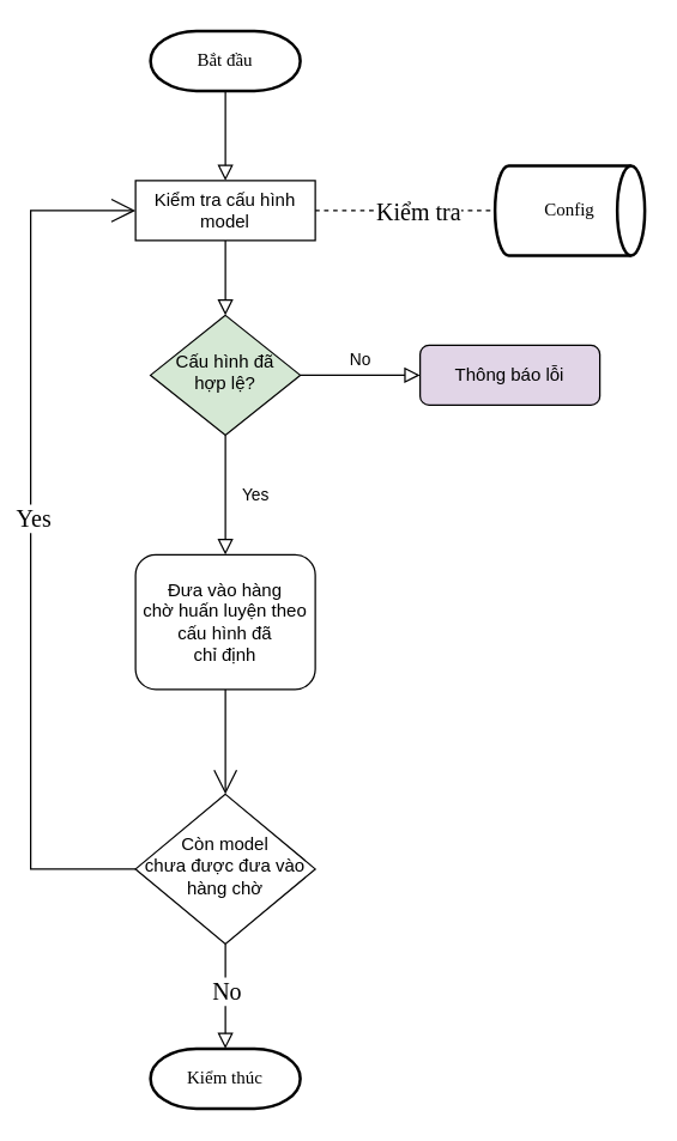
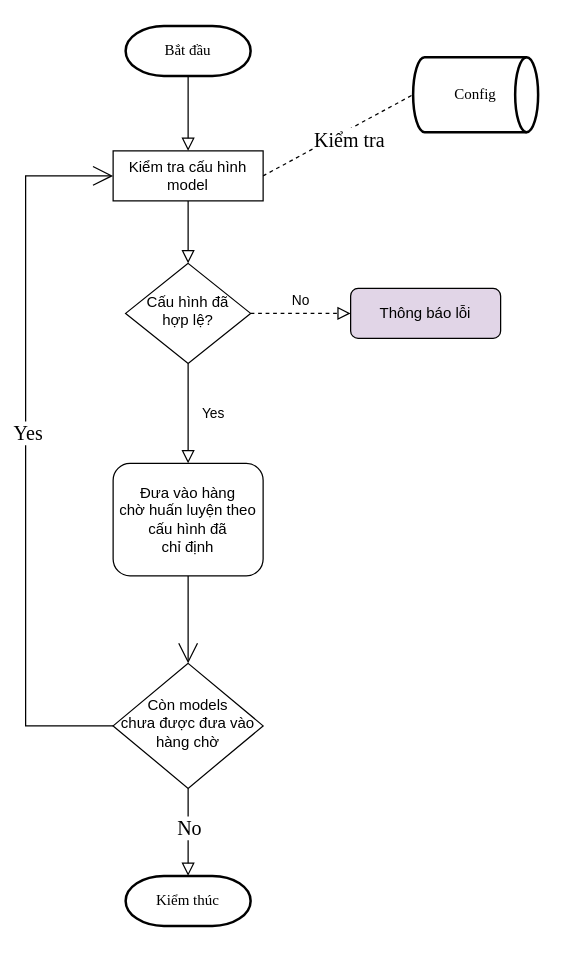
- <mxCell id="15" value="Config" style="strokeWidth=2;html=1;shape=mxgraph.flowchart.direct_data;whiteSpace=wrap;fontFamily=Architects Daughter;fontSource=https%3A%2F%2Ffonts.googleapis.com%2Fcss%3Ffamily%3DArchitects%2BDaughter;" vertex="1" parent="1"><mxGeometry x="330" y="110" width="100" height="60" as="geometry" /></mxCell>
+ <mxCell id="15" value="Config" style="strokeWidth=2;html=1;shape=mxgraph.flowchart.direct_data;whiteSpace=wrap;fontFamily=Architects Daughter;fontSource=https%3A%2F%2Ffonts.googleapis.com%2Fcss%3Ffamily%3DArchitects%2BDaughter;" vertex="1" parent="1"><mxGeometry x="330" y="45" width="100" height="60" as="geometry" /></mxCell>
- <mxCell id="4" value="Cấu hình đã&lt;div&gt;hợp lệ?&lt;/div&gt;" style="rhombus;whiteSpace=wrap;html=1;shadow=0;fontFamily=Helvetica;fontSize=12;align=center;strokeWidth=1;spacing=6;spacingTop=-4;fillColor=#d5e8d4;" vertex="1" parent="1"><mxGeometry x="100" y="210" width="100" height="80" as="geometry" /></mxCell>
+ <mxCell id="4" value="Cấu hình đã&lt;div&gt;hợp lệ?&lt;/div&gt;" style="rhombus;whiteSpace=wrap;html=1;shadow=0;fontFamily=Helvetica;fontSize=12;align=center;strokeWidth=1;spacing=6;spacingTop=-4;" vertex="1" parent="1"><mxGeometry x="100" y="210" width="100" height="80" as="geometry" /></mxCell>
- <mxCell id="3" value="No" style="edgeStyle=orthogonalEdgeStyle;rounded=0;html=1;jettySize=auto;orthogonalLoop=1;fontSize=11;endArrow=block;endFill=0;endSize=8;strokeWidth=1;shadow=0;labelBackgroundColor=none;" edge="1" parent="1" source="4" target="5"><mxGeometry y="10" relative="1" as="geometry"><mxPoint as="offset" /></mxGeometry></mxCell>
+ <mxCell id="3" value="No" style="edgeStyle=orthogonalEdgeStyle;rounded=0;html=1;jettySize=auto;orthogonalLoop=1;fontSize=11;endArrow=block;endFill=0;endSize=8;strokeWidth=1;shadow=0;labelBackgroundColor=none;dashed=1;" edge="1" parent="1" source="4" target="5"><mxGeometry y="10" relative="1" as="geometry"><mxPoint as="offset" /></mxGeometry></mxCell>
- <mxCell id="20" value="Còn model&lt;div&gt;chưa được đưa vào hàng chờ&lt;/div&gt;" style="rhombus;whiteSpace=wrap;html=1;shadow=0;fontFamily=Helvetica;fontSize=12;align=center;strokeWidth=1;spacing=6;spacingTop=-4;" vertex="1" parent="1"><mxGeometry x="90" y="530" width="120" height="100" as="geometry" /></mxCell>
+ <mxCell id="20" value="Còn models&lt;div&gt;chưa được đưa vào hàng chờ&lt;/div&gt;" style="rhombus;whiteSpace=wrap;html=1;shadow=0;fontFamily=Helvetica;fontSize=12;align=center;strokeWidth=1;spacing=6;spacingTop=-4;" vertex="1" parent="1"><mxGeometry x="90" y="530" width="120" height="100" as="geometry" /></mxCell>
